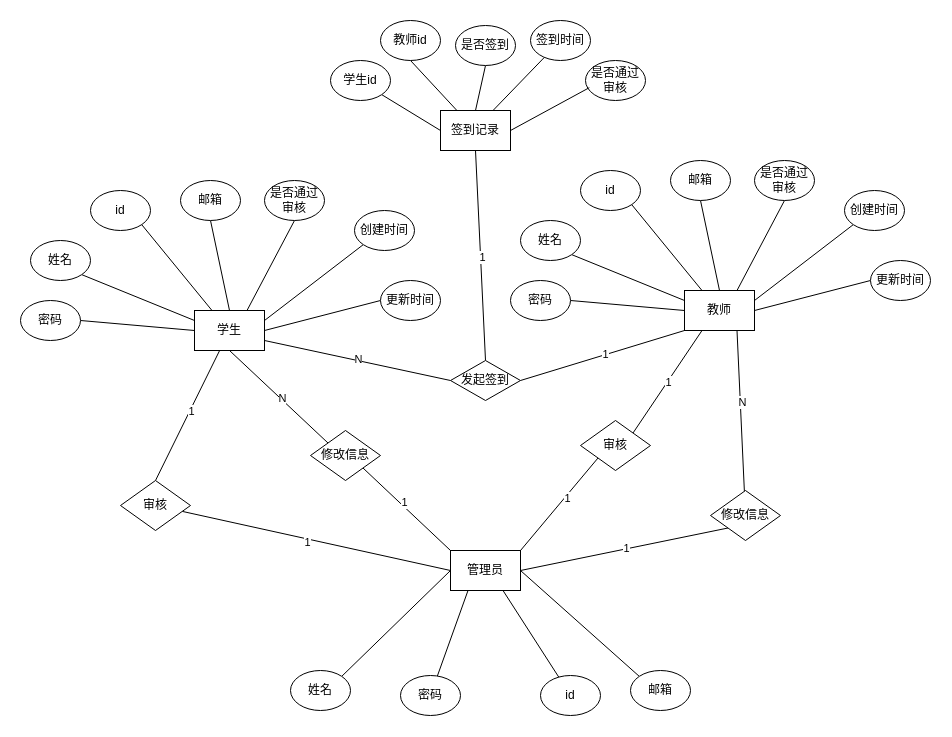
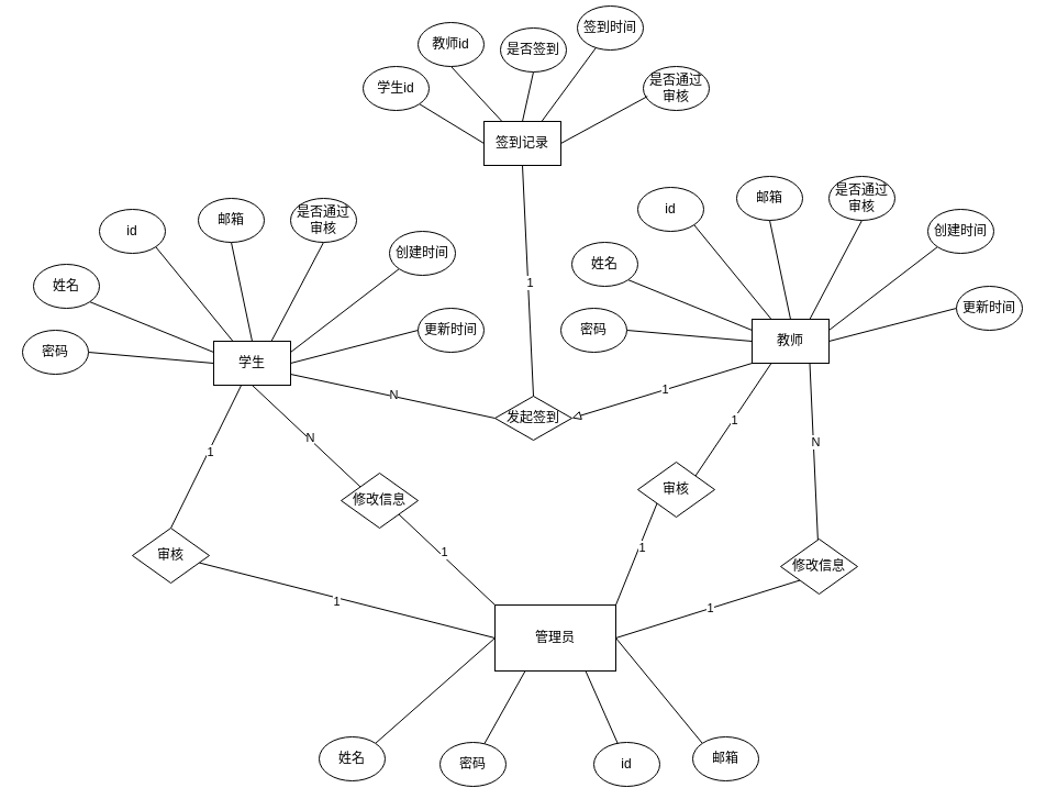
- <mxCell id="76" value="签到时间" style="ellipse;whiteSpace=wrap;html=1;" vertex="1" parent="1"><mxGeometry x="530" y="20" width="60" height="40" as="geometry" /></mxCell>
+ <mxCell id="76" value="签到时间" style="ellipse;whiteSpace=wrap;html=1;" vertex="1" parent="1"><mxGeometry x="525" y="5" width="60" height="40" as="geometry" /></mxCell>
- <mxCell id="21" style="rounded=0;orthogonalLoop=1;jettySize=auto;html=1;exitX=0;exitY=1;exitDx=0;exitDy=0;entryX=1;entryY=0.5;entryDx=0;entryDy=0;endArrow=none;endFill=0;" edge="1" parent="1" source="23" target="61"><mxGeometry relative="1" as="geometry" /></mxCell>
+ <mxCell id="21" style="rounded=0;orthogonalLoop=1;jettySize=auto;html=1;exitX=0;exitY=1;exitDx=0;exitDy=0;entryX=1;entryY=0.5;entryDx=0;entryDy=0;endArrow=block;endFill=0;" edge="1" parent="1" source="23" target="61"><mxGeometry relative="1" as="geometry" /></mxCell>
- <mxCell id="46" value="管理员" style="rounded=0;whiteSpace=wrap;html=1;" vertex="1" parent="1"><mxGeometry x="450" y="550" width="70" height="40" as="geometry" /></mxCell>
+ <mxCell id="46" value="管理员" style="rounded=0;whiteSpace=wrap;html=1;" vertex="1" parent="1"><mxGeometry x="450" y="550" width="110" height="60" as="geometry" /></mxCell>
